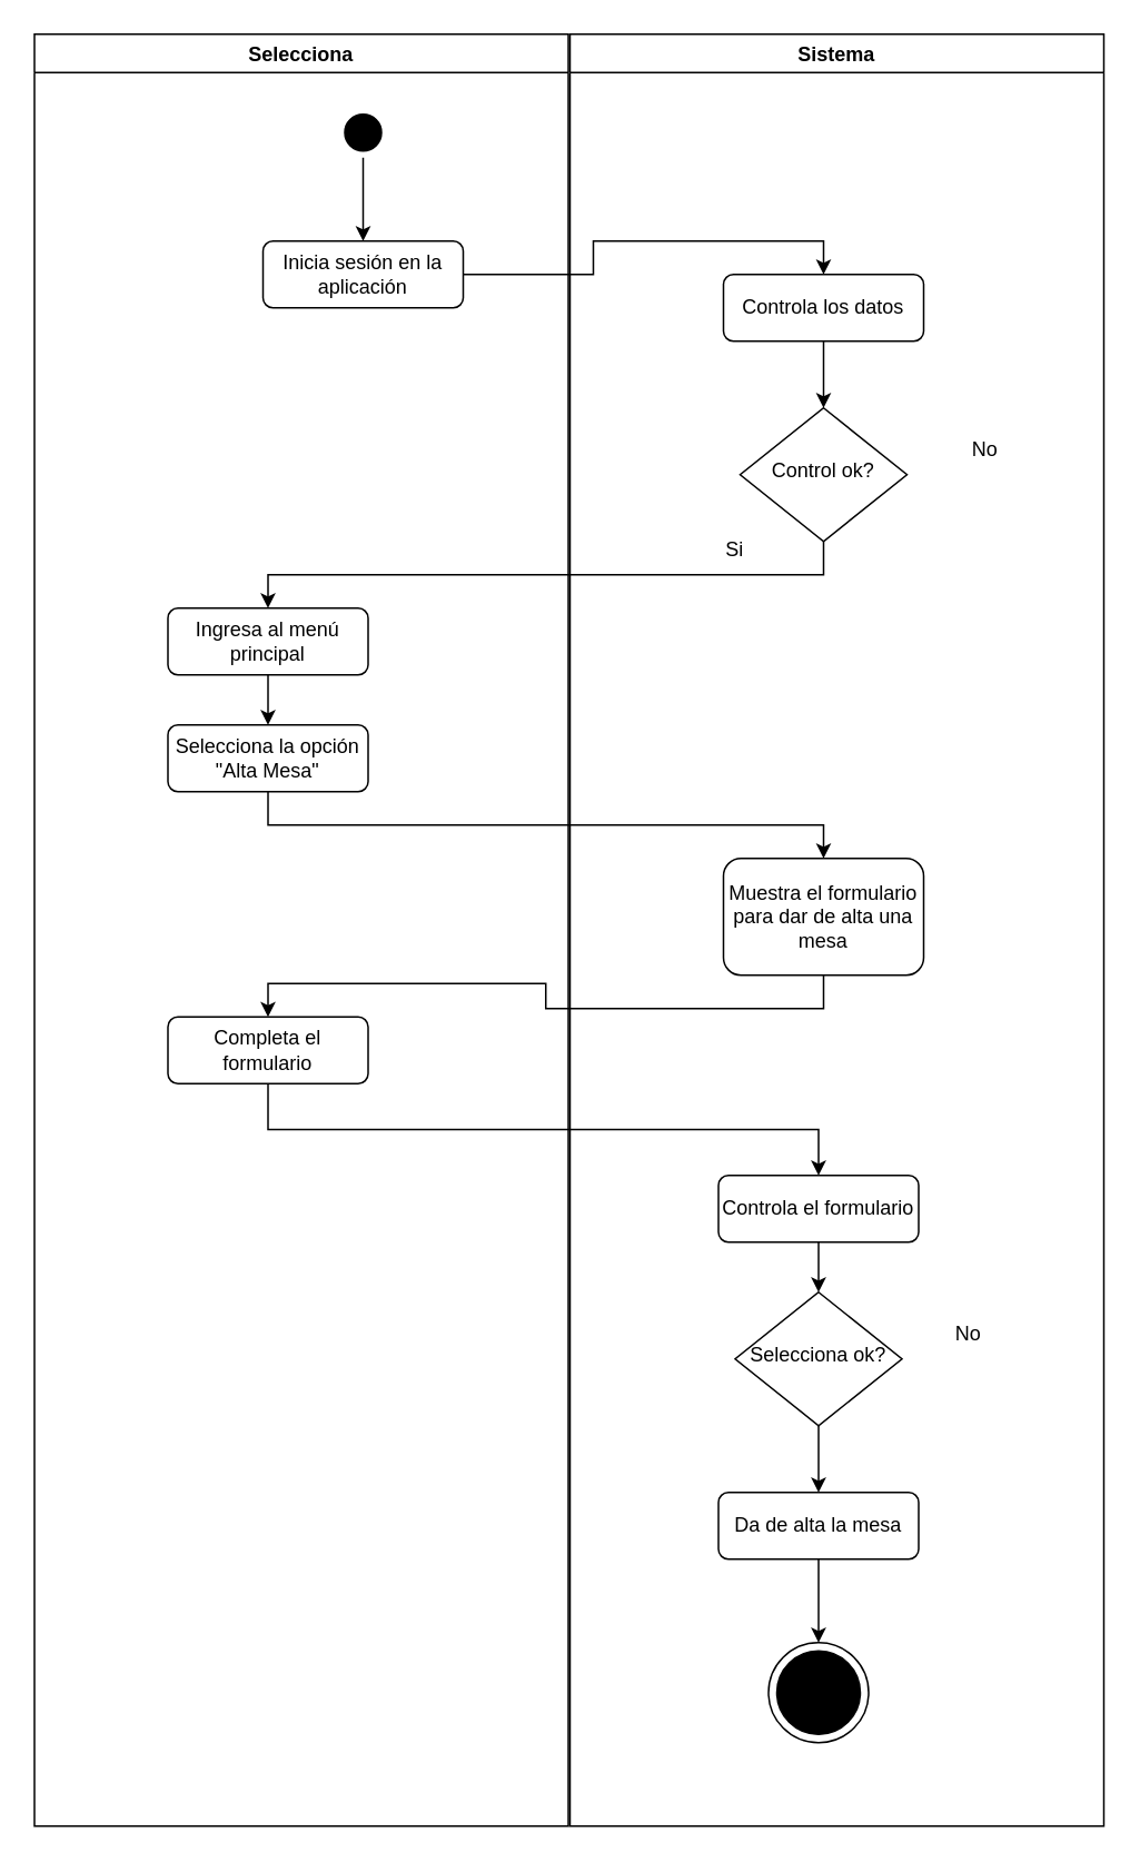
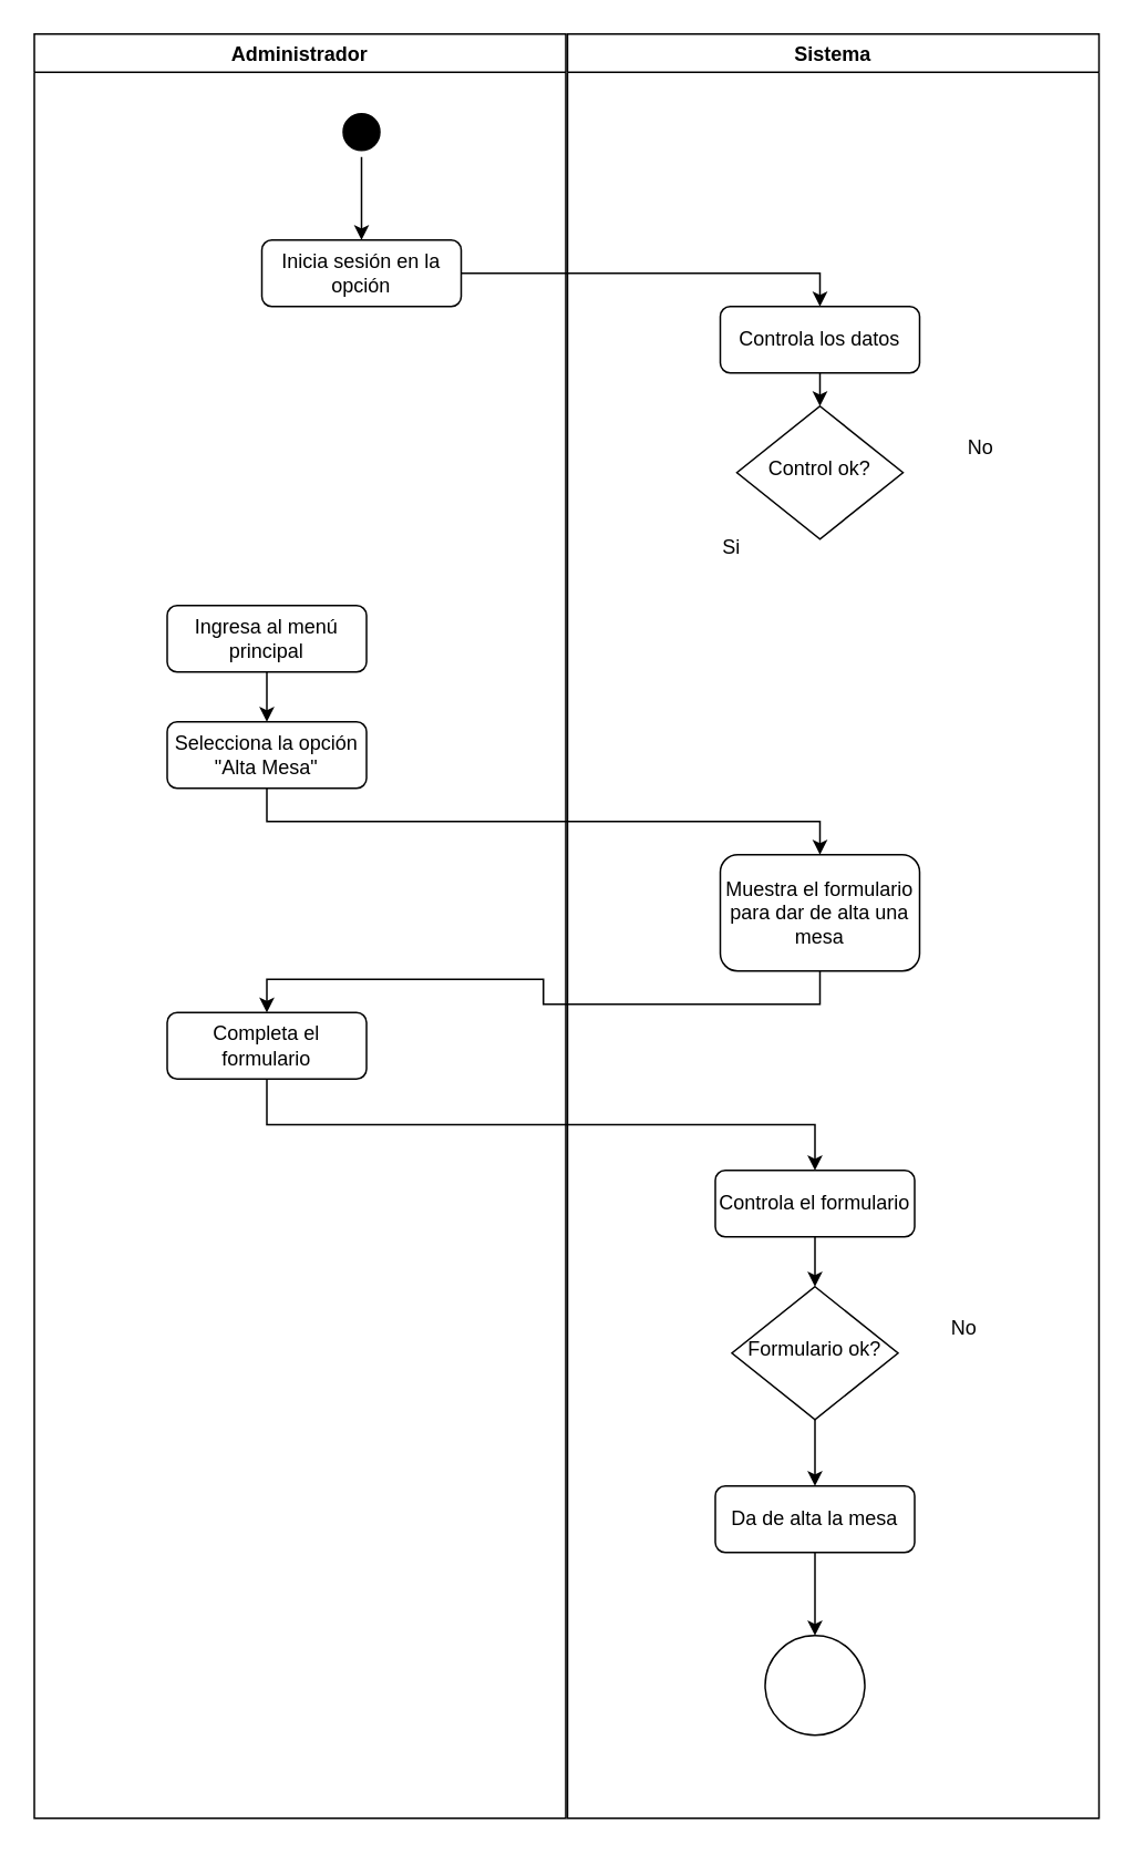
- <mxCell id="5" value="Selecciona" style="swimlane;" vertex="1" parent="1"><mxGeometry y="20" width="320" height="1074" as="geometry" x="20" /></mxCell>
+ <mxCell id="5" value="Administrador" style="swimlane;" vertex="1" parent="1"><mxGeometry y="20" width="320" height="1074" as="geometry" x="20" /></mxCell>
- <mxCell id="3" value="Inicia sesión en la aplicación" style="rounded=1;whiteSpace=wrap;html=1;fontSize=12;glass=0;strokeWidth=1;shadow=0;" vertex="1" parent="1"><mxGeometry x="157" y="144" width="120" height="40" as="geometry" /></mxCell>
+ <mxCell id="3" value="Inicia sesión en la opción" style="rounded=1;whiteSpace=wrap;html=1;fontSize=12;glass=0;strokeWidth=1;shadow=0;" vertex="1" parent="1"><mxGeometry x="157" y="144" width="120" height="40" as="geometry" /></mxCell>
- <mxCell id="13" value="Controla los datos" style="rounded=1;whiteSpace=wrap;html=1;fontSize=12;glass=0;strokeWidth=1;shadow=0;" vertex="1" parent="11"><mxGeometry x="92" y="144" width="120" height="40" as="geometry" /></mxCell>
+ <mxCell id="13" value="Controla los datos" style="rounded=1;whiteSpace=wrap;html=1;fontSize=12;glass=0;strokeWidth=1;shadow=0;" vertex="1" parent="11"><mxGeometry x="92" y="164" width="120" height="40" as="geometry" /></mxCell>
- <mxCell id="28" style="edgeStyle=orthogonalEdgeStyle;rounded=0;orthogonalLoop=1;jettySize=auto;html=1;exitX=0.5;exitY=1;exitDx=0;exitDy=0;entryX=0.5;entryY=0;entryDx=0;entryDy=0;" edge="1" parent="1" source="14" target="7"><mxGeometry relative="1" as="geometry" /></mxCell>
- <mxCell id="21" value="Selecciona ok?" style="rhombus;whiteSpace=wrap;html=1;shadow=0;fontFamily=Helvetica;fontSize=12;align=center;strokeWidth=1;spacing=6;spacingTop=-4;" vertex="1" parent="11"><mxGeometry x="99" y="754" width="100" height="80" as="geometry" /></mxCell>
+ <mxCell id="21" value="Formulario ok?" style="rhombus;whiteSpace=wrap;html=1;shadow=0;fontFamily=Helvetica;fontSize=12;align=center;strokeWidth=1;spacing=6;spacingTop=-4;" vertex="1" parent="11"><mxGeometry x="99" y="754" width="100" height="80" as="geometry" /></mxCell>
- <mxCell id="27" value="Fin" style="ellipse;whiteSpace=wrap;html=1;aspect=fixed;fillStyle=solid;fillColor=#000000;" vertex="1" parent="25"><mxGeometry x="5" y="5" width="50" height="50" as="geometry" /></mxCell>
